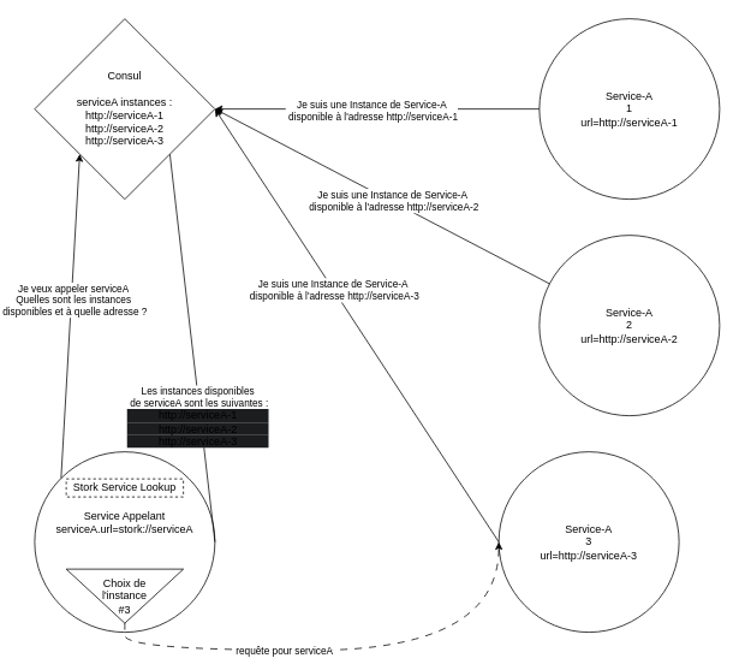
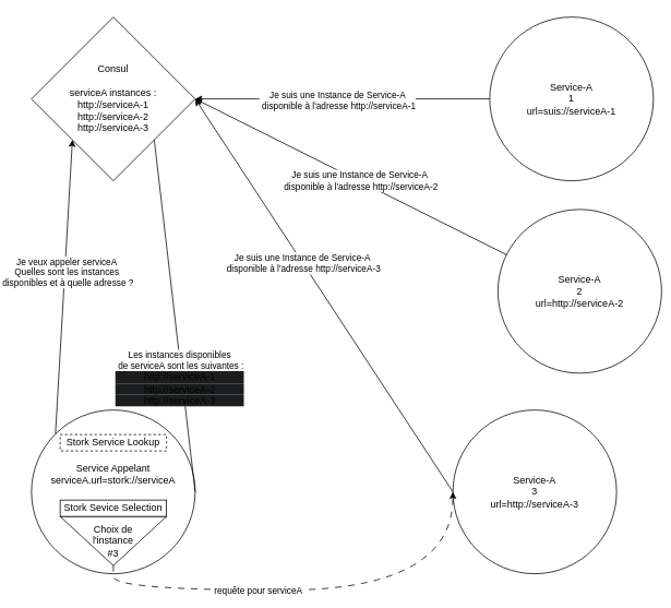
- <mxCell id="4" value="Service-A&lt;br&gt;1&lt;br&gt;url=http://serviceA-1" style="ellipse;whiteSpace=wrap;html=1;aspect=fixed;" parent="1" vertex="1"><mxGeometry x="580" y="20" width="200" height="200" as="geometry" /></mxCell>
+ <mxCell id="4" value="Service-A&lt;br&gt;1&lt;br&gt;url=suis://serviceA-1" style="ellipse;whiteSpace=wrap;html=1;aspect=fixed;" parent="1" vertex="1"><mxGeometry x="580" y="20" width="200" height="200" as="geometry" /></mxCell>
- <mxCell id="6" value="Service-A&lt;br&gt;2&lt;br&gt;url=http://serviceA-2" style="ellipse;whiteSpace=wrap;html=1;aspect=fixed;" parent="1" vertex="1"><mxGeometry x="580" y="260" width="200" height="200" as="geometry" /></mxCell>
+ <mxCell id="6" value="Service-A&lt;br&gt;2&lt;br&gt;url=http://serviceA-2" style="ellipse;whiteSpace=wrap;html=1;aspect=fixed;" parent="1" vertex="1"><mxGeometry x="590" y="255" width="200" height="200" as="geometry" /></mxCell>
+ <mxCell id="23" value="Stork Sevice Selection" style="rounded=0;whiteSpace=wrap;html=1;" vertex="1" parent="21"><mxGeometry width="130" height="20" as="geometry" /></mxCell>
